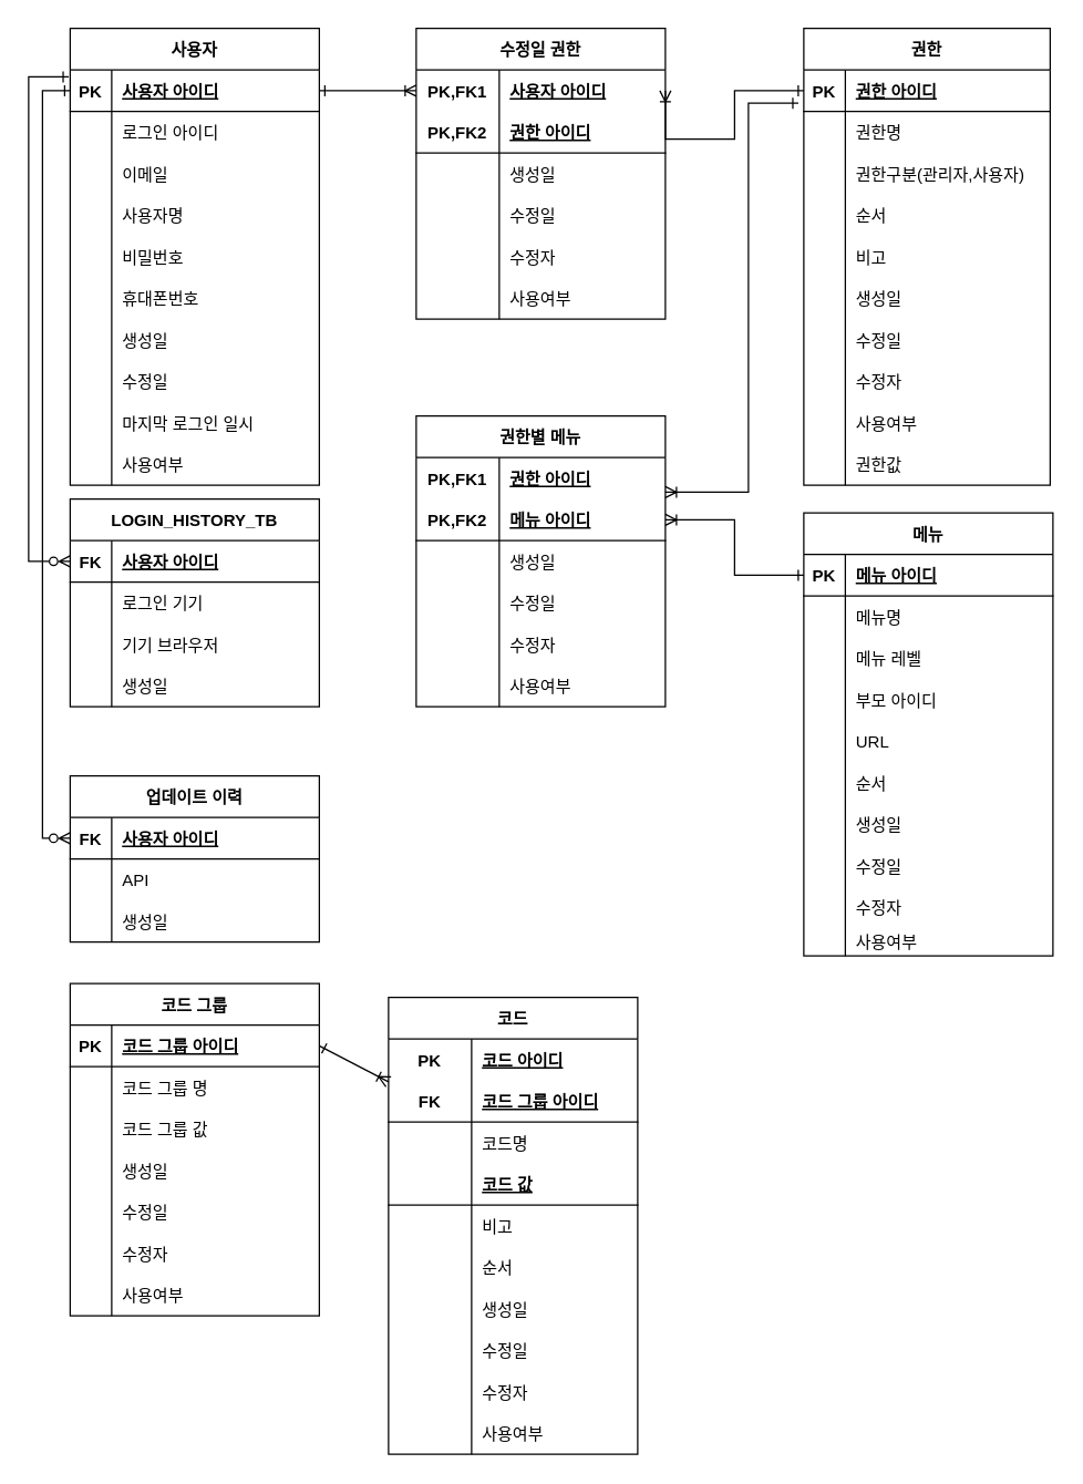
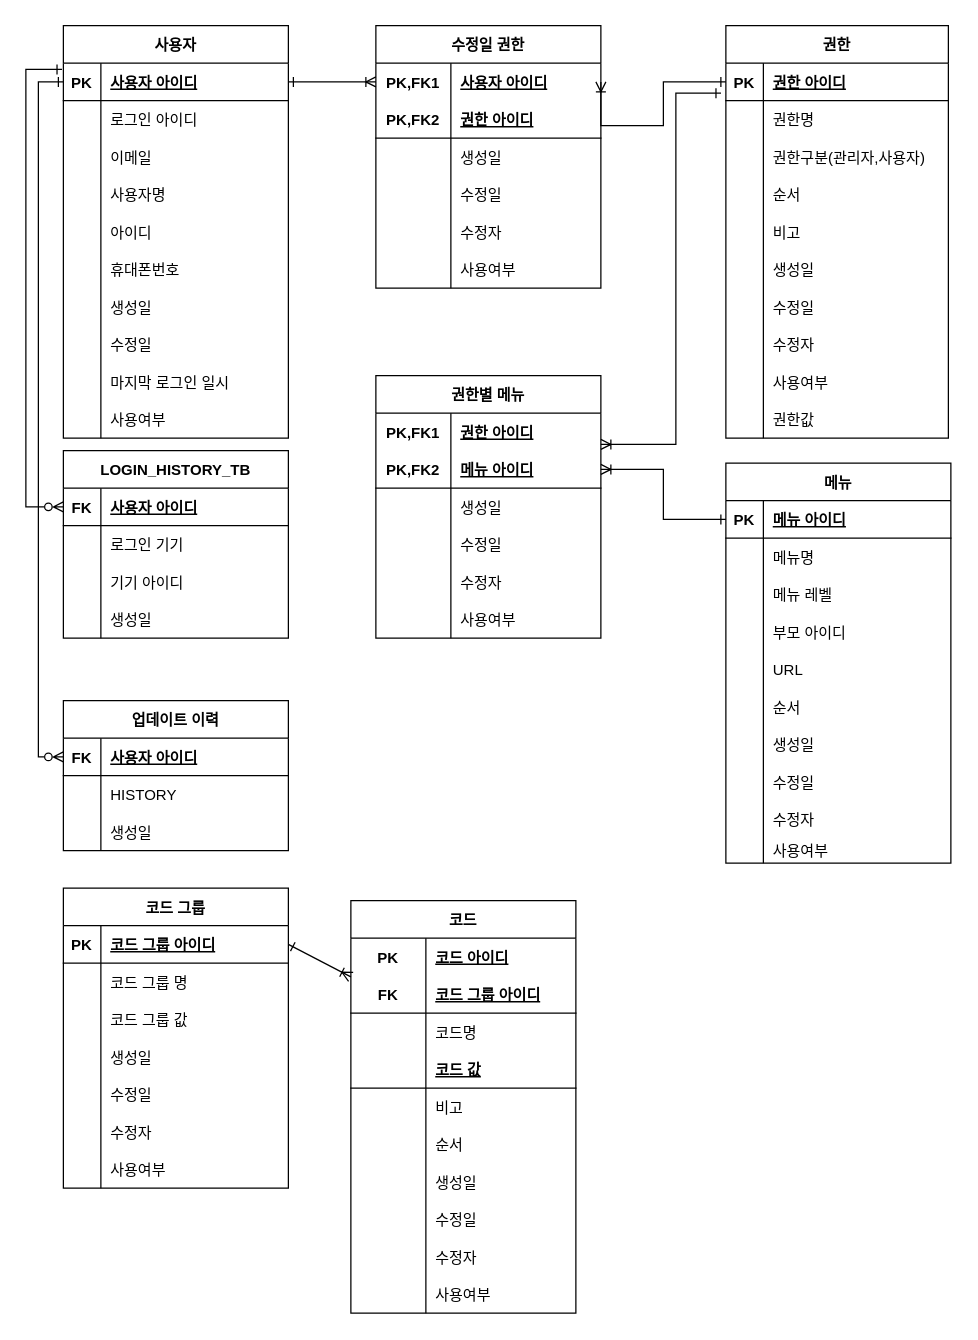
- <mxCell id="17" value="비밀번호" style="shape=partialRectangle;connectable=0;fillColor=none;top=0;left=0;bottom=0;right=0;align=left;spacingLeft=6;overflow=hidden;" parent="15" vertex="1"><mxGeometry x="30" width="150" height="30" as="geometry"><mxRectangle width="150" height="30" as="alternateBounds" /></mxGeometry></mxCell>
+ <mxCell id="17" value="아이디" style="shape=partialRectangle;connectable=0;fillColor=none;top=0;left=0;bottom=0;right=0;align=left;spacingLeft=6;overflow=hidden;" parent="15" vertex="1"><mxGeometry x="30" width="150" height="30" as="geometry"><mxRectangle width="150" height="30" as="alternateBounds" /></mxGeometry></mxCell>
- <mxCell id="147" value="기기 브라우저" style="shape=partialRectangle;connectable=0;fillColor=none;top=0;left=0;bottom=0;right=0;align=left;spacingLeft=6;overflow=hidden;" parent="145" vertex="1"><mxGeometry x="30" width="150" height="30" as="geometry"><mxRectangle width="150" height="30" as="alternateBounds" /></mxGeometry></mxCell>
+ <mxCell id="147" value="기기 아이디" style="shape=partialRectangle;connectable=0;fillColor=none;top=0;left=0;bottom=0;right=0;align=left;spacingLeft=6;overflow=hidden;" parent="145" vertex="1"><mxGeometry x="30" width="150" height="30" as="geometry"><mxRectangle width="150" height="30" as="alternateBounds" /></mxGeometry></mxCell>
- <mxCell id="157" value="API" style="shape=partialRectangle;connectable=0;fillColor=none;top=0;left=0;bottom=0;right=0;align=left;spacingLeft=6;overflow=hidden;" parent="155" vertex="1"><mxGeometry x="30" width="150" height="30" as="geometry"><mxRectangle width="150" height="30" as="alternateBounds" /></mxGeometry></mxCell>
+ <mxCell id="157" value="HISTORY" style="shape=partialRectangle;connectable=0;fillColor=none;top=0;left=0;bottom=0;right=0;align=left;spacingLeft=6;overflow=hidden;" parent="155" vertex="1"><mxGeometry x="30" width="150" height="30" as="geometry"><mxRectangle width="150" height="30" as="alternateBounds" /></mxGeometry></mxCell>
